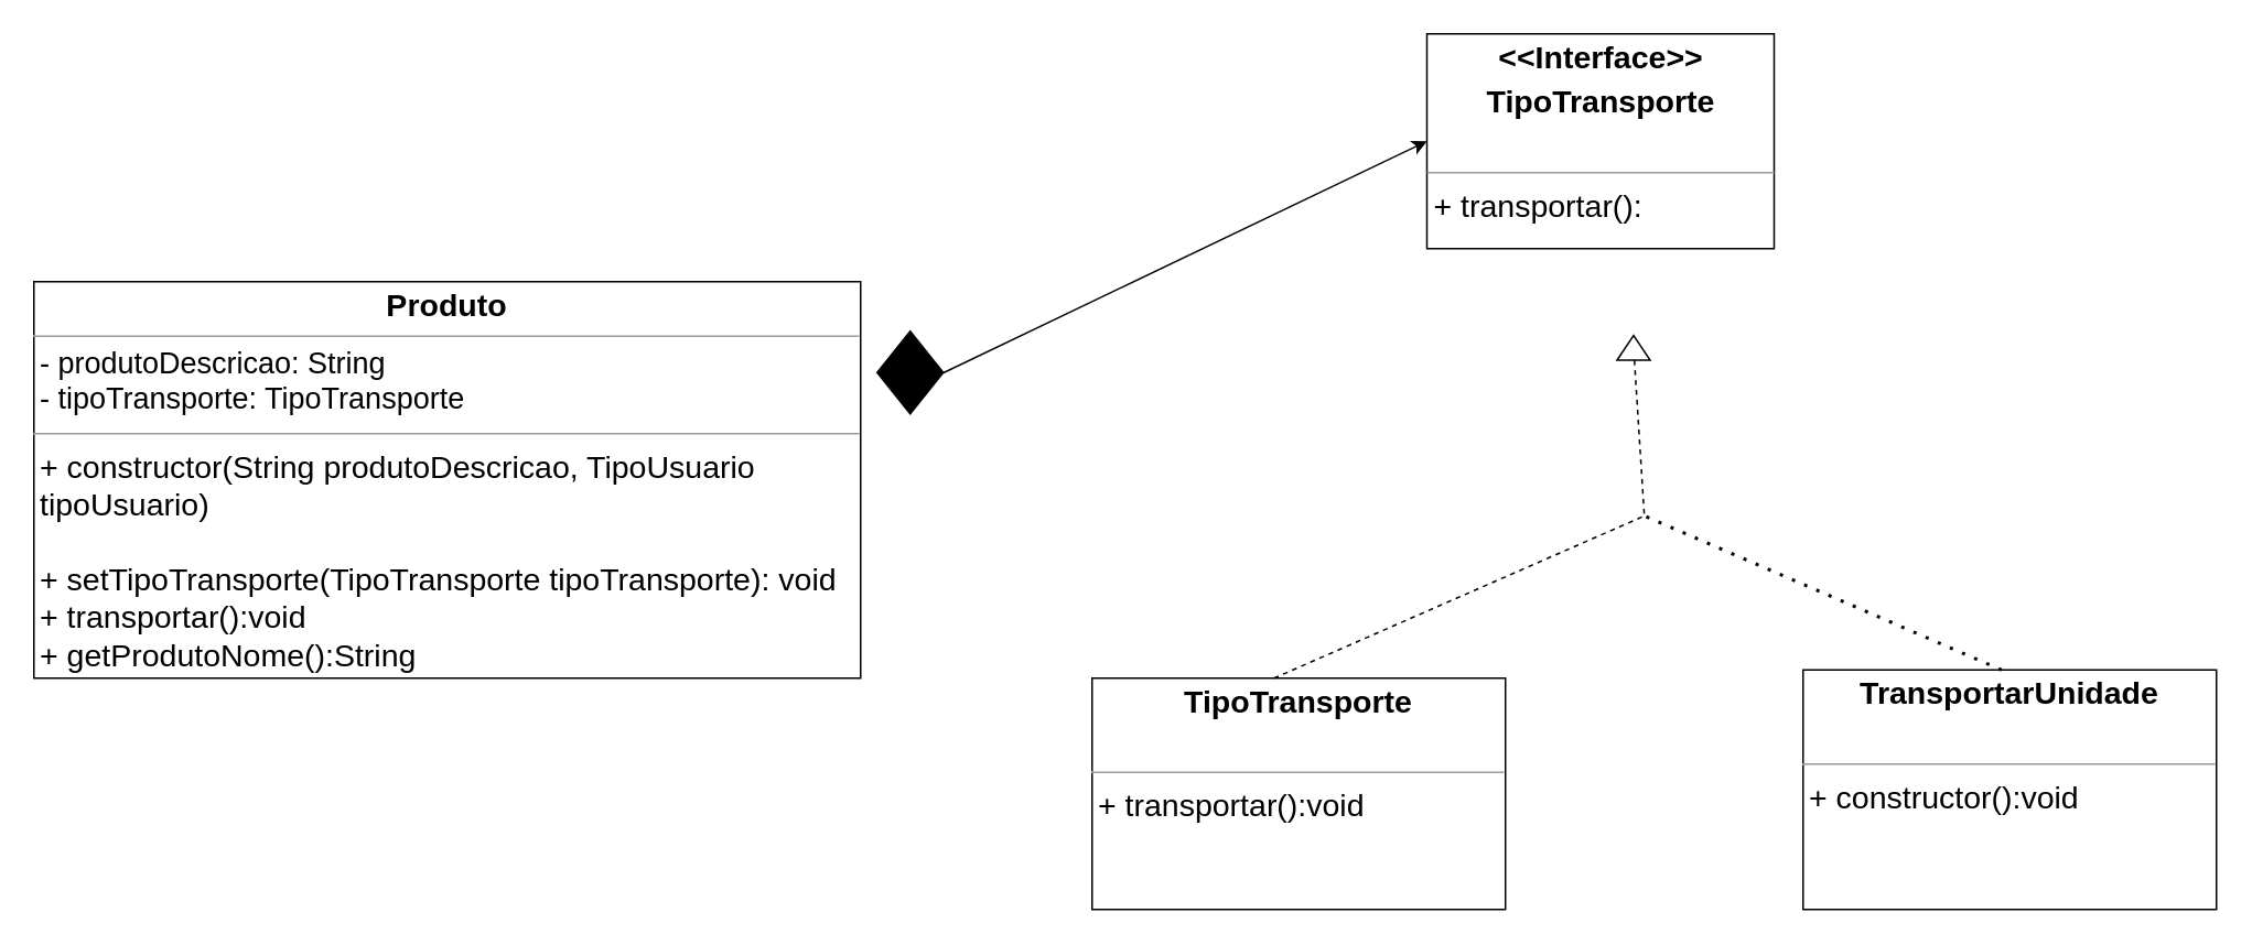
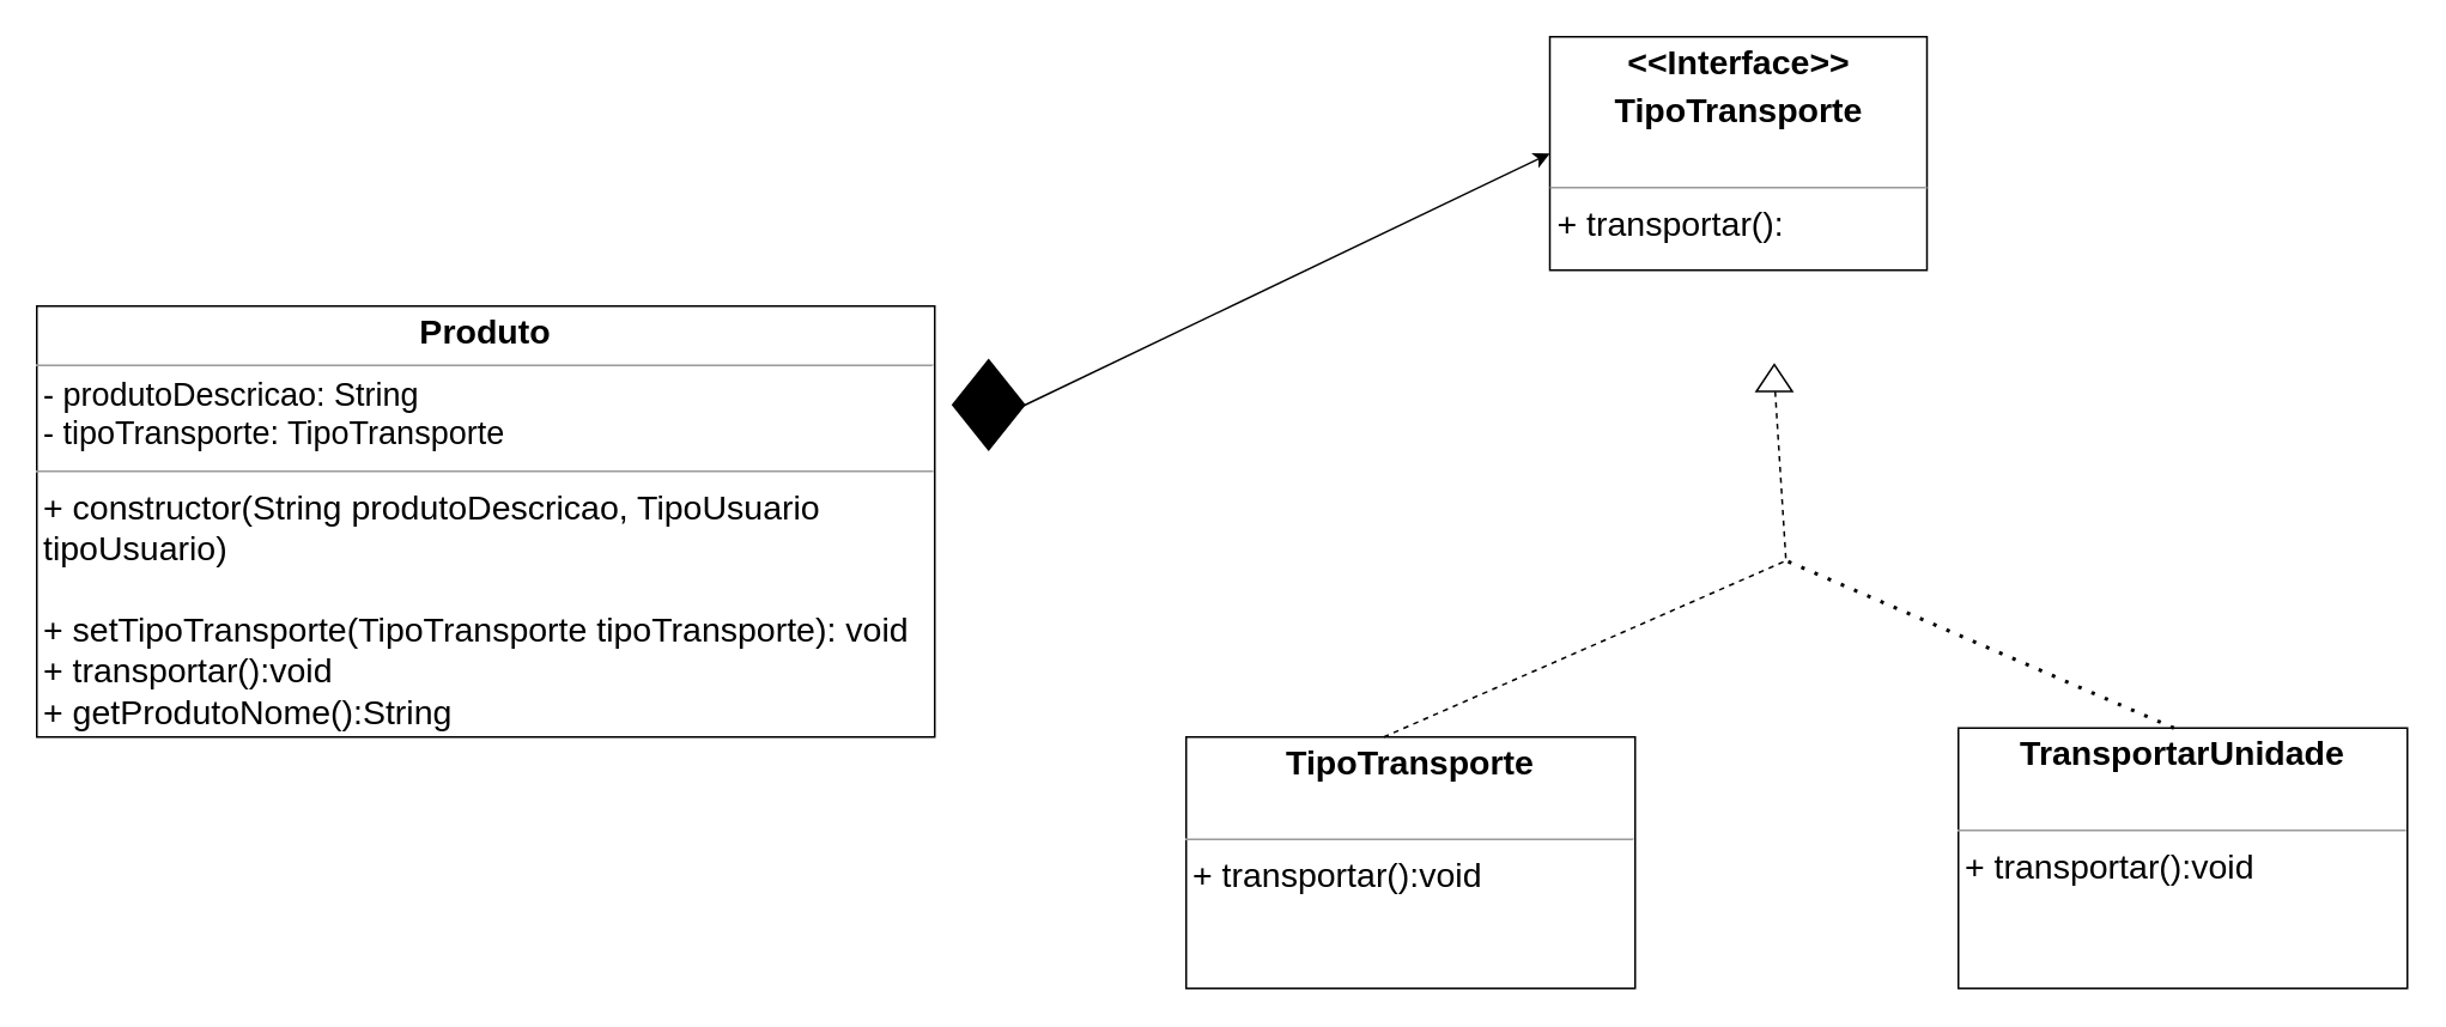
- <mxCell id="5" value="&lt;p style=&quot;margin:0px;margin-top:4px;text-align:center;&quot;&gt;&lt;span style=&quot;font-size: 19px;&quot;&gt;&lt;b&gt;TransportarUnidade&lt;/b&gt;&lt;/span&gt;&lt;/p&gt;&lt;p style=&quot;margin: 0px 0px 0px 4px; font-size: 18px;&quot;&gt;&lt;br&gt;&lt;/p&gt;&lt;hr style=&quot;font-size: 18px;&quot; size=&quot;1&quot;&gt;&lt;p style=&quot;margin:0px;margin-left:4px;&quot;&gt;&lt;font style=&quot;font-size: 19px;&quot;&gt;+ constructor():void&lt;/font&gt;&lt;/p&gt;" style="verticalAlign=top;align=left;overflow=fill;fontSize=12;fontFamily=Helvetica;html=1;whiteSpace=wrap;" vertex="1" parent="1"><mxGeometry x="1090" y="405" width="250" height="145" as="geometry" /></mxCell>
+ <mxCell id="5" value="&lt;p style=&quot;margin:0px;margin-top:4px;text-align:center;&quot;&gt;&lt;span style=&quot;font-size: 19px;&quot;&gt;&lt;b&gt;TransportarUnidade&lt;/b&gt;&lt;/span&gt;&lt;/p&gt;&lt;p style=&quot;margin: 0px 0px 0px 4px; font-size: 18px;&quot;&gt;&lt;br&gt;&lt;/p&gt;&lt;hr style=&quot;font-size: 18px;&quot; size=&quot;1&quot;&gt;&lt;p style=&quot;margin:0px;margin-left:4px;&quot;&gt;&lt;font style=&quot;font-size: 19px;&quot;&gt;+ transportar():void&lt;/font&gt;&lt;/p&gt;" style="verticalAlign=top;align=left;overflow=fill;fontSize=12;fontFamily=Helvetica;html=1;whiteSpace=wrap;" vertex="1" parent="1"><mxGeometry x="1090" y="405" width="250" height="145" as="geometry" /></mxCell>
